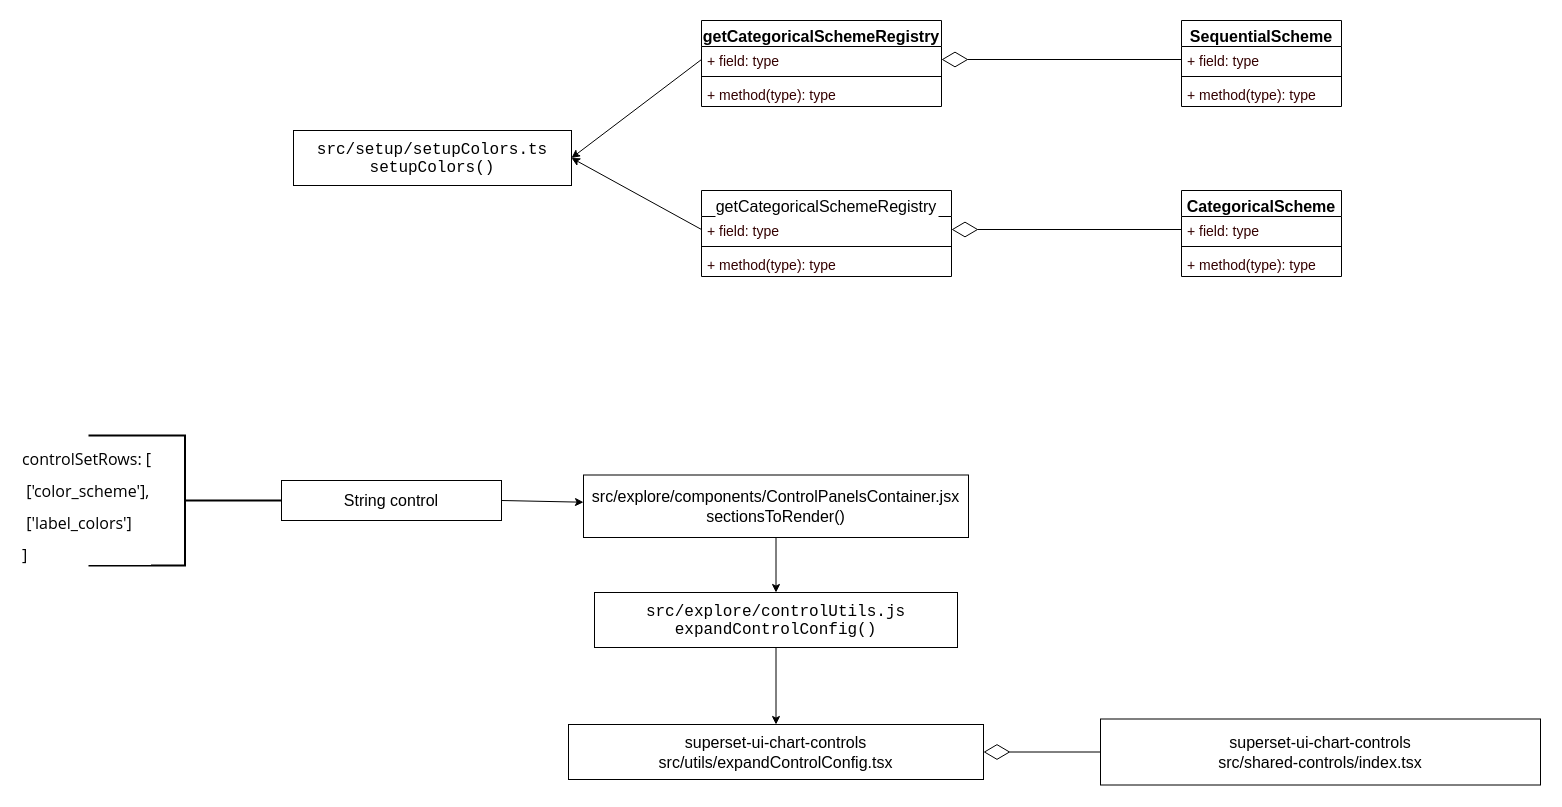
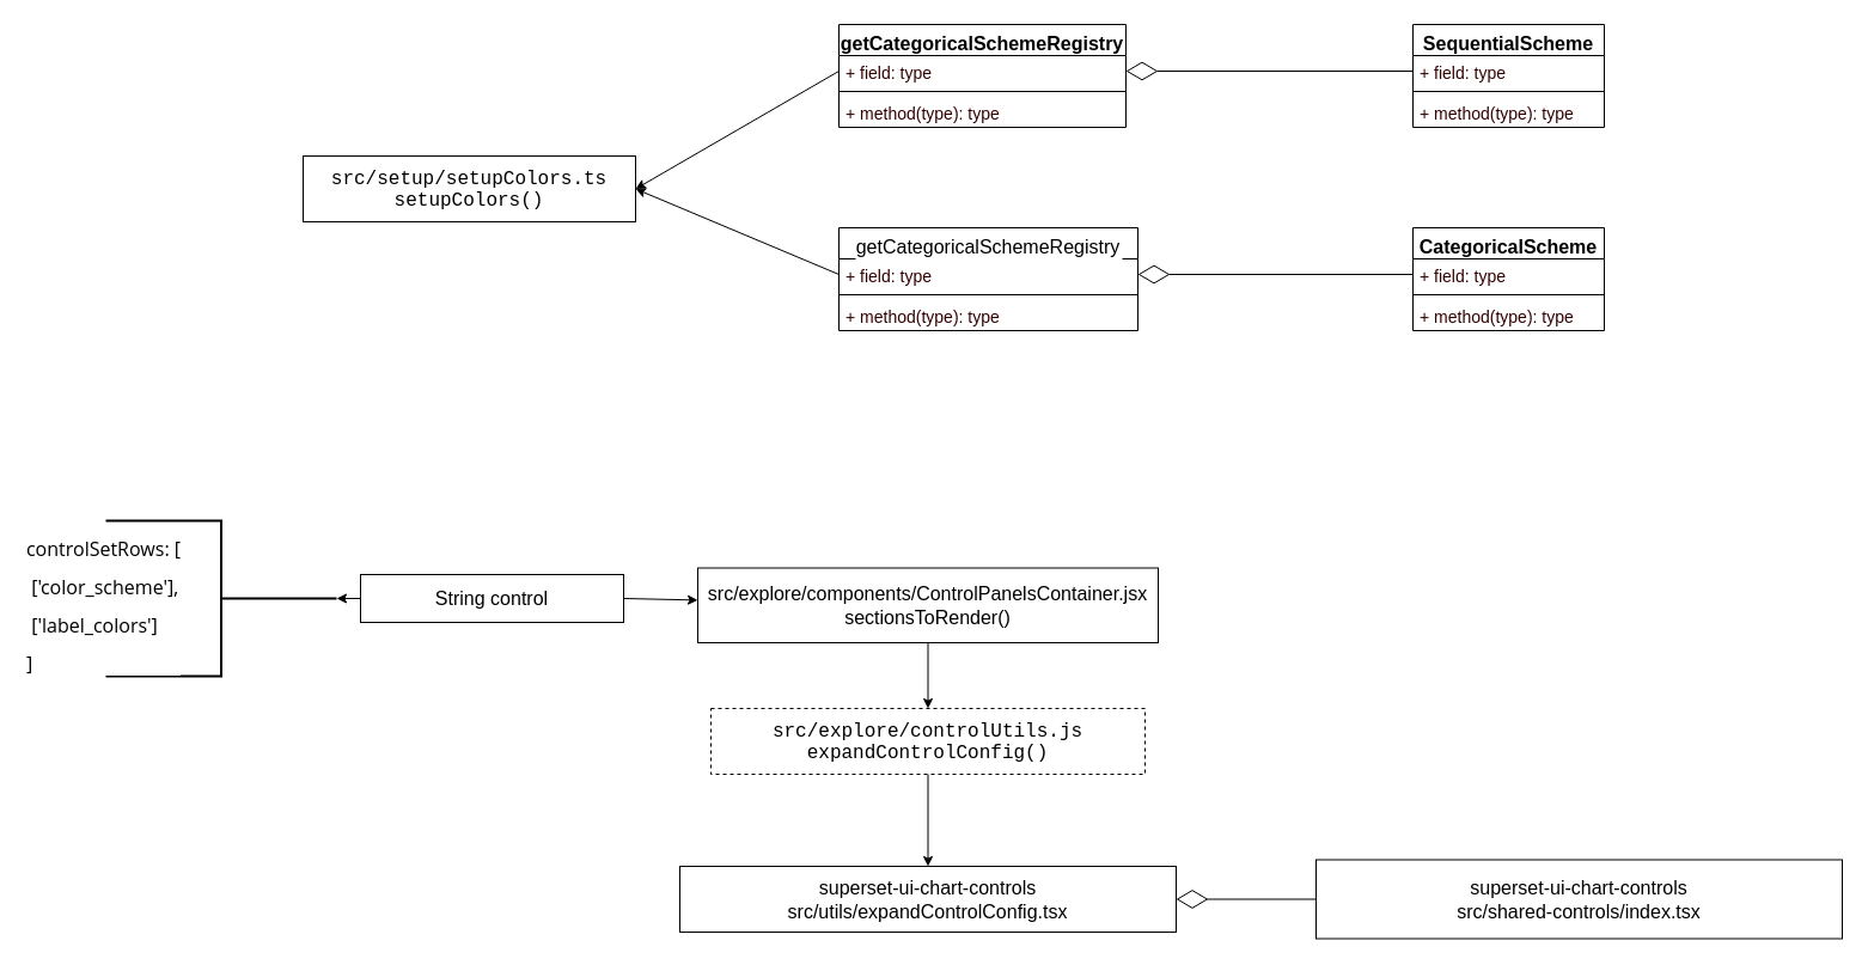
- <mxCell id="2" value="&lt;div style=&quot;background-color: rgb(255 , 255 , 255) ; font-family: &amp;#34;menlo&amp;#34; , &amp;#34;monaco&amp;#34; , &amp;#34;courier new&amp;#34; , monospace ; line-height: 18px ; font-size: 16px&quot;&gt;&lt;font style=&quot;font-size: 16px&quot;&gt;src/setup/setupColors.ts&lt;/font&gt;&lt;/div&gt;&lt;div style=&quot;background-color: rgb(255 , 255 , 255) ; font-family: &amp;#34;menlo&amp;#34; , &amp;#34;monaco&amp;#34; , &amp;#34;courier new&amp;#34; , monospace ; line-height: 18px ; font-size: 16px&quot;&gt;&lt;font style=&quot;font-size: 16px&quot;&gt;setupColors()&lt;/font&gt;&lt;/div&gt;" style="rounded=0;whiteSpace=wrap;html=1;" vertex="1" parent="1"><mxGeometry x="293" y="130" width="278" height="55" as="geometry" /></mxCell>
+ <mxCell id="2" value="&lt;div style=&quot;background-color: rgb(255 , 255 , 255) ; font-family: &amp;#34;menlo&amp;#34; , &amp;#34;monaco&amp;#34; , &amp;#34;courier new&amp;#34; , monospace ; line-height: 18px ; font-size: 16px&quot;&gt;&lt;font style=&quot;font-size: 16px&quot;&gt;src/setup/setupColors.ts&lt;/font&gt;&lt;/div&gt;&lt;div style=&quot;background-color: rgb(255 , 255 , 255) ; font-family: &amp;#34;menlo&amp;#34; , &amp;#34;monaco&amp;#34; , &amp;#34;courier new&amp;#34; , monospace ; line-height: 18px ; font-size: 16px&quot;&gt;&lt;font style=&quot;font-size: 16px&quot;&gt;setupColors()&lt;/font&gt;&lt;/div&gt;" style="rounded=0;whiteSpace=wrap;html=1;" vertex="1" parent="1"><mxGeometry x="253" y="130" width="278" height="55" as="geometry" /></mxCell>
- <mxCell id="24" value="&lt;font color=&quot;#000000&quot; style=&quot;font-size: 16px&quot;&gt;String control&lt;/font&gt;" style="rounded=0;whiteSpace=wrap;html=1;fontSize=14;fontColor=#330000;" vertex="1" parent="1"><mxGeometry x="281" y="480" width="220" height="40" as="geometry" /></mxCell>
+ <mxCell id="24" value="&lt;font color=&quot;#000000&quot; style=&quot;font-size: 16px&quot;&gt;String control&lt;/font&gt;" style="rounded=0;whiteSpace=wrap;html=1;fontSize=14;fontColor=#330000;" vertex="1" parent="1"><mxGeometry x="301" y="480" width="220" height="40" as="geometry" /></mxCell>
- <mxCell id="25" value="&lt;div style=&quot;background-color: rgb(255 , 255 , 255) ; font-family: &amp;#34;menlo&amp;#34; , &amp;#34;monaco&amp;#34; , &amp;#34;courier new&amp;#34; , monospace ; line-height: 18px ; font-size: 16px&quot;&gt;&lt;font style=&quot;font-size: 16px&quot; color=&quot;#000000&quot;&gt;src/explore/controlUtils.js&lt;/font&gt;&lt;/div&gt;&lt;div style=&quot;background-color: rgb(255 , 255 , 255) ; font-family: &amp;#34;menlo&amp;#34; , &amp;#34;monaco&amp;#34; , &amp;#34;courier new&amp;#34; , monospace ; line-height: 18px ; font-size: 16px&quot;&gt;&lt;font style=&quot;font-size: 16px&quot; color=&quot;#000000&quot;&gt;expandControlConfig()&lt;/font&gt;&lt;/div&gt;" style="rounded=0;whiteSpace=wrap;html=1;fontSize=14;fontColor=#330000;" vertex="1" parent="1"><mxGeometry x="594" y="592" width="363" height="55" as="geometry" /></mxCell>
+ <mxCell id="25" value="&lt;div style=&quot;background-color: rgb(255 , 255 , 255) ; font-family: &amp;#34;menlo&amp;#34; , &amp;#34;monaco&amp;#34; , &amp;#34;courier new&amp;#34; , monospace ; line-height: 18px ; font-size: 16px&quot;&gt;&lt;font style=&quot;font-size: 16px&quot; color=&quot;#000000&quot;&gt;src/explore/controlUtils.js&lt;/font&gt;&lt;/div&gt;&lt;div style=&quot;background-color: rgb(255 , 255 , 255) ; font-family: &amp;#34;menlo&amp;#34; , &amp;#34;monaco&amp;#34; , &amp;#34;courier new&amp;#34; , monospace ; line-height: 18px ; font-size: 16px&quot;&gt;&lt;font style=&quot;font-size: 16px&quot; color=&quot;#000000&quot;&gt;expandControlConfig()&lt;/font&gt;&lt;/div&gt;" style="rounded=0;whiteSpace=wrap;html=1;fontSize=14;fontColor=#330000;dashed=1;" vertex="1" parent="1"><mxGeometry x="594" y="592" width="363" height="55" as="geometry" /></mxCell>
